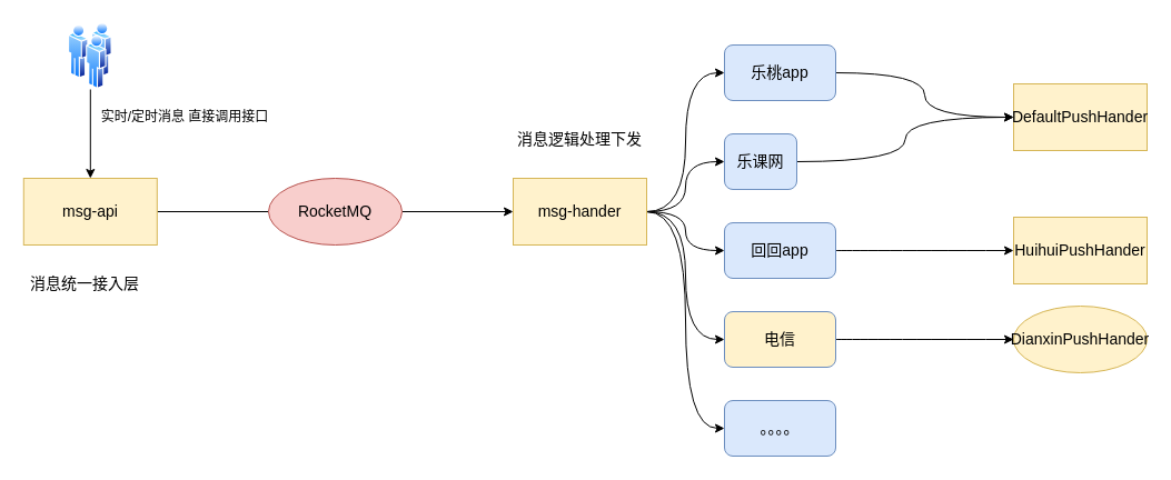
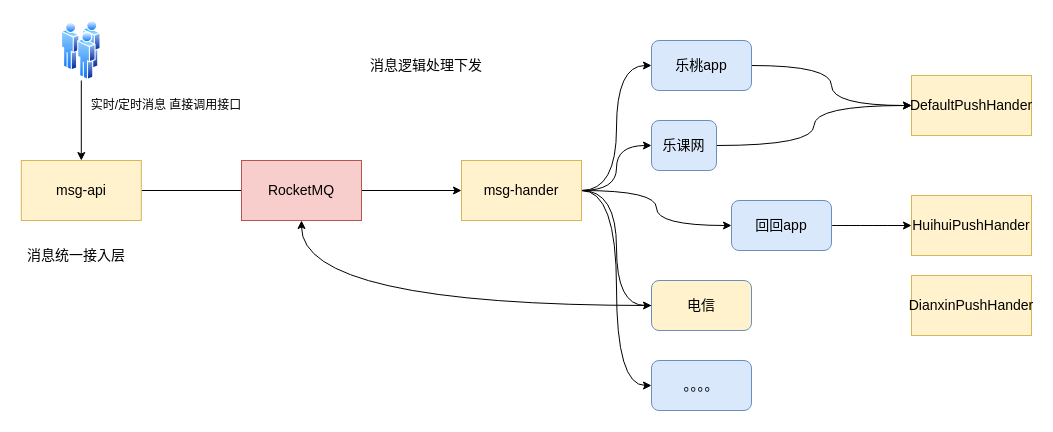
- <mxCell id="16" value="消息逻辑处理下发" style="text;html=1;strokeColor=none;fillColor=none;align=center;verticalAlign=middle;whiteSpace=wrap;rounded=0;fontSize=14;" parent="1" vertex="1"><mxGeometry x="441" y="100" width="160" height="50" as="geometry" /></mxCell>
+ <mxCell id="16" value="消息逻辑处理下发" style="text;html=1;strokeColor=none;fillColor=none;align=center;verticalAlign=middle;whiteSpace=wrap;rounded=0;fontSize=14;" parent="1" vertex="1"><mxGeometry x="346" y="40" width="160" height="50" as="geometry" /></mxCell>
- <mxCell id="8" value="&lt;font style=&quot;font-size: 14px;&quot;&gt;RocketMQ&lt;/font&gt;" style="ellipse;whiteSpace=wrap;html=1;fillColor=#f8cecc;strokeColor=#b85450;" parent="1" vertex="1"><mxGeometry x="241" y="160" width="120" height="60" as="geometry" /></mxCell>
+ <mxCell id="8" value="&lt;font style=&quot;font-size: 14px;&quot;&gt;RocketMQ&lt;/font&gt;" style="rounded=0;whiteSpace=wrap;html=1;fillColor=#f8cecc;strokeColor=#b85450;" parent="1" vertex="1"><mxGeometry x="241" y="160" width="120" height="60" as="geometry" /></mxCell>
- <mxCell id="20" value="回回app" style="rounded=1;whiteSpace=wrap;html=1;fontSize=14;fillColor=#dae8fc;strokeColor=#6c8ebf;" parent="1" vertex="1"><mxGeometry x="651" y="200" width="100" height="50" as="geometry" /></mxCell>
+ <mxCell id="20" value="回回app" style="rounded=1;whiteSpace=wrap;html=1;fontSize=14;fillColor=#dae8fc;strokeColor=#6c8ebf;" parent="1" vertex="1"><mxGeometry x="731" y="200" width="100" height="50" as="geometry" /></mxCell>
- <mxCell id="23" style="edgeStyle=orthogonalEdgeStyle;curved=1;rounded=0;orthogonalLoop=1;jettySize=auto;html=1;fontSize=14;" parent="1" source="24" target="27" edge="1"><mxGeometry relative="1" as="geometry" /></mxCell>
+ <mxCell id="23" style="edgeStyle=orthogonalEdgeStyle;curved=1;rounded=0;orthogonalLoop=1;jettySize=auto;html=1;fontSize=14;" parent="1" source="24" target="8" edge="1"><mxGeometry relative="1" as="geometry" /></mxCell>
- <mxCell id="27" value="&lt;font style=&quot;font-size: 14px;&quot;&gt;DianxinPushHander&lt;br&gt;&lt;/font&gt;" style="ellipse;whiteSpace=wrap;html=1;fillColor=#fff2cc;strokeColor=#d6b656;" parent="1" vertex="1"><mxGeometry x="911" y="275" width="120" height="60" as="geometry" /></mxCell>
+ <mxCell id="27" value="&lt;font style=&quot;font-size: 14px;&quot;&gt;DianxinPushHander&lt;br&gt;&lt;/font&gt;" style="rounded=0;whiteSpace=wrap;html=1;fillColor=#fff2cc;strokeColor=#d6b656;" parent="1" vertex="1"><mxGeometry x="911" y="275" width="120" height="60" as="geometry" /></mxCell>
